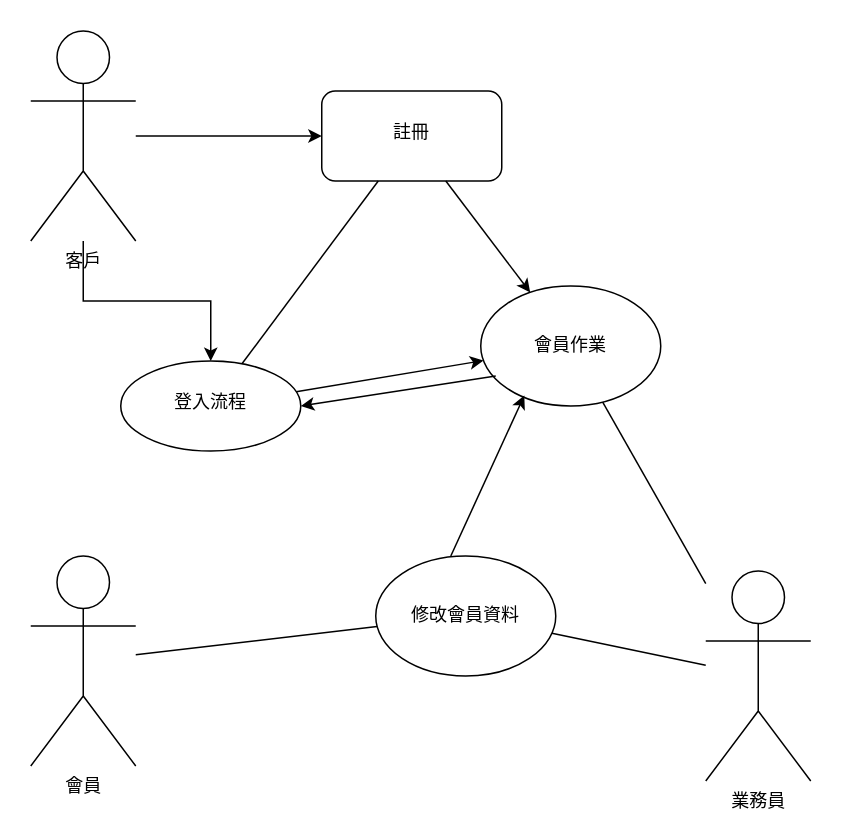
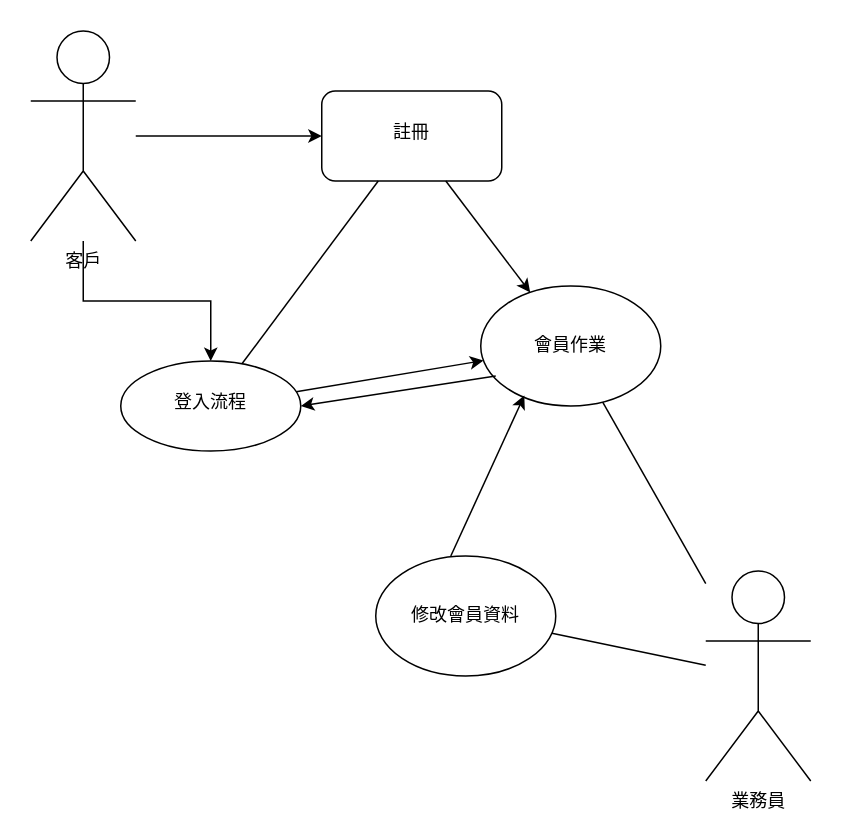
- <mxCell id="12" value="" style="endArrow=none;html=1;rounded=0;" edge="1" parent="1" source="5" target="10"><mxGeometry width="50" height="50" relative="1" as="geometry"><mxPoint x="250" y="290" as="sourcePoint" /><mxPoint x="300" y="240" as="targetPoint" /></mxGeometry></mxCell>
- <mxCell id="5" value="會員" style="shape=umlActor;verticalLabelPosition=bottom;verticalAlign=top;html=1;outlineConnect=0;" vertex="1" parent="1"><mxGeometry x="20" y="370" width="70" height="140" as="geometry" /></mxCell>
